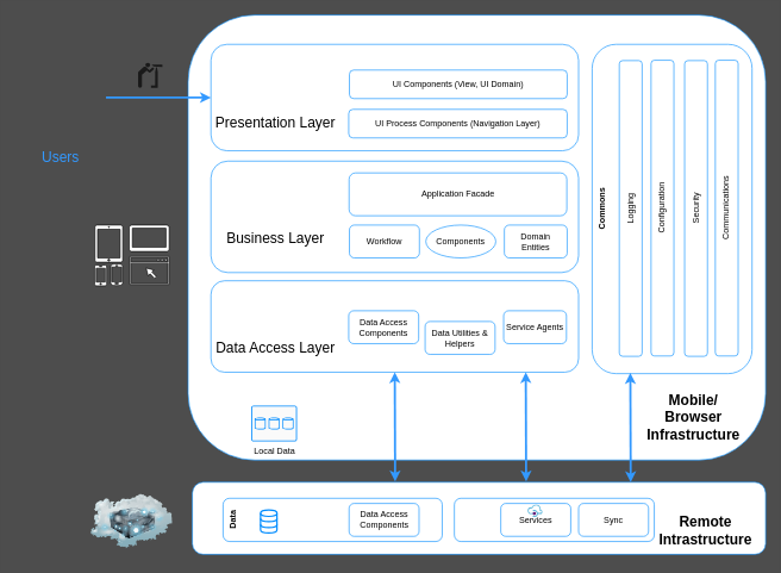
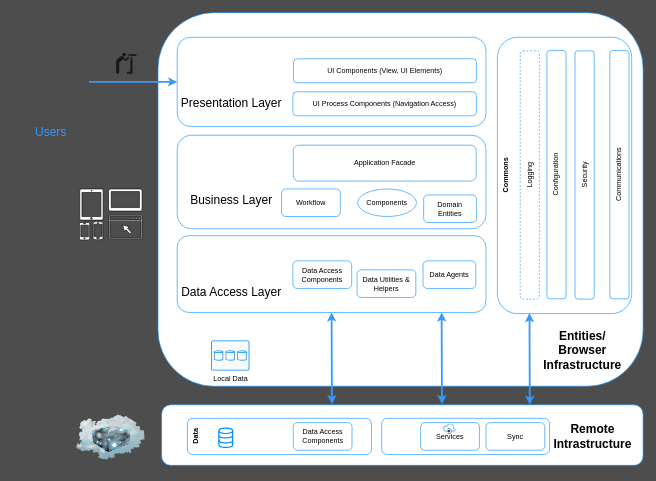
- <mxCell id="5" value="UI Components (View, UI Domain)" style="rounded=1;whiteSpace=wrap;html=1;fillColor=none;strokeColor=#008CFF;" parent="1" vertex="1"><mxGeometry x="489" y="97" width="305" height="40" as="geometry" /></mxCell>
+ <mxCell id="5" value="UI Components (View, UI Elements)" style="rounded=1;whiteSpace=wrap;html=1;fillColor=none;strokeColor=#008CFF;" parent="1" vertex="1"><mxGeometry x="489" y="97" width="305" height="40" as="geometry" /></mxCell>
- <mxCell id="6" value="UI Process Components (Navigation Layer)" style="rounded=1;whiteSpace=wrap;html=1;fillColor=none;strokeColor=#008CFF;" parent="1" vertex="1"><mxGeometry x="488" y="152" width="306" height="40" as="geometry" /></mxCell>
+ <mxCell id="6" value="UI Process Components (Navigation Access)" style="rounded=1;whiteSpace=wrap;html=1;fillColor=none;strokeColor=#008CFF;" parent="1" vertex="1"><mxGeometry x="488" y="152" width="306" height="40" as="geometry" /></mxCell>
- <mxCell id="18" value="Communications" style="rounded=1;whiteSpace=wrap;html=1;fillColor=none;horizontal=0;strokeColor=#008CFF;" parent="1" vertex="1"><mxGeometry x="1001.5" y="83.25" width="32" height="414" as="geometry" /></mxCell>
+ <mxCell id="18" value="Communications" style="rounded=1;whiteSpace=wrap;html=1;fillColor=none;horizontal=0;strokeColor=#008CFF;" parent="1" vertex="1"><mxGeometry x="1016.5" y="83.25" width="32" height="414" as="geometry" /></mxCell>
- <mxCell id="42" value="Logging" style="rounded=1;whiteSpace=wrap;html=1;fillColor=none;horizontal=0;strokeColor=#008CFF;" parent="1" vertex="1"><mxGeometry x="867" y="83.75" width="32" height="414" as="geometry" /></mxCell>
+ <mxCell id="42" value="Logging" style="rounded=1;whiteSpace=wrap;html=1;fillColor=none;horizontal=0;strokeColor=#008CFF;dashed=1;" parent="1" vertex="1"><mxGeometry x="867" y="83.75" width="32" height="414" as="geometry" /></mxCell>
- <mxCell id="10" value="Workflow" style="rounded=1;whiteSpace=wrap;html=1;fillColor=none;strokeColor=#008CFF;" parent="1" vertex="1"><mxGeometry x="489" y="314" width="98" height="46" as="geometry" /></mxCell>
+ <mxCell id="10" value="Workflow" style="rounded=1;whiteSpace=wrap;html=1;fillColor=none;strokeColor=#008CFF;" parent="1" vertex="1"><mxGeometry x="469" y="314" width="98" height="46" as="geometry" /></mxCell>
- <mxCell id="12" value="Domain&lt;br&gt;Entities" style="rounded=1;whiteSpace=wrap;html=1;fillColor=none;strokeColor=#008CFF;" parent="1" vertex="1"><mxGeometry x="706" y="314" width="88" height="46" as="geometry" /></mxCell>
+ <mxCell id="12" value="Domain&lt;br&gt;Entities" style="rounded=1;whiteSpace=wrap;html=1;fillColor=none;strokeColor=#008CFF;" parent="1" vertex="1"><mxGeometry x="706" y="324" width="88" height="46" as="geometry" /></mxCell>
- <mxCell id="15" value="Service Agents" style="rounded=1;whiteSpace=wrap;html=1;fillColor=none;strokeColor=#008CFF;" parent="1" vertex="1"><mxGeometry x="705" y="434" width="88" height="46" as="geometry" /></mxCell>
+ <mxCell id="15" value="Data Agents" style="rounded=1;whiteSpace=wrap;html=1;fillColor=none;strokeColor=#008CFF;" parent="1" vertex="1"><mxGeometry x="705" y="434" width="88" height="46" as="geometry" /></mxCell>
- <mxCell id="20" value="Mobile/&lt;br&gt;Browser Infrastructure" style="text;html=1;fillColor=none;align=center;verticalAlign=middle;whiteSpace=wrap;rounded=0;fontStyle=1;fontSize=20;" parent="1" vertex="1"><mxGeometry x="916" y="539.8" width="110" height="84" as="geometry" /></mxCell>
+ <mxCell id="20" value="Entities/&lt;br&gt;Browser Infrastructure" style="text;html=1;fillColor=none;align=center;verticalAlign=middle;whiteSpace=wrap;rounded=0;fontStyle=1;fontSize=20;" parent="1" vertex="1"><mxGeometry x="916" y="539.8" width="110" height="84" as="geometry" /></mxCell>
- <mxCell id="21" value="Remote&lt;br&gt;Intrastructure" style="text;html=1;fillColor=none;align=center;verticalAlign=middle;whiteSpace=wrap;rounded=0;fontStyle=1;fontSize=20;" parent="1" vertex="1"><mxGeometry x="933" y="713.25" width="110" height="56" as="geometry" /></mxCell>
+ <mxCell id="21" value="Remote&lt;br&gt;Intrastructure" style="text;html=1;fillColor=none;align=center;verticalAlign=middle;whiteSpace=wrap;rounded=0;fontStyle=1;fontSize=20;" parent="1" vertex="1"><mxGeometry x="933" y="698.25" width="110" height="56" as="geometry" /></mxCell>
